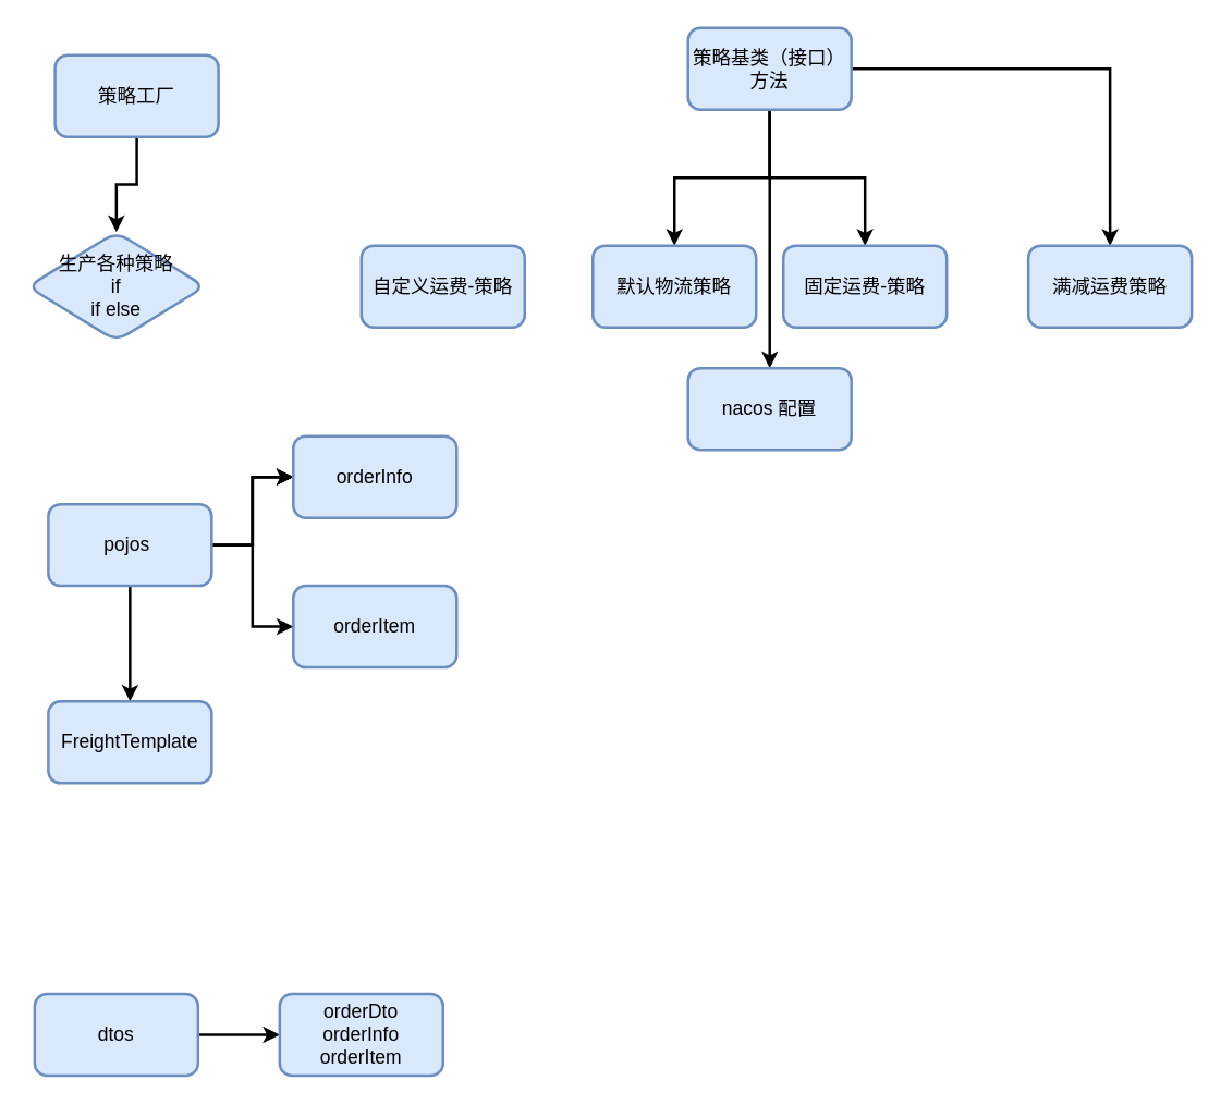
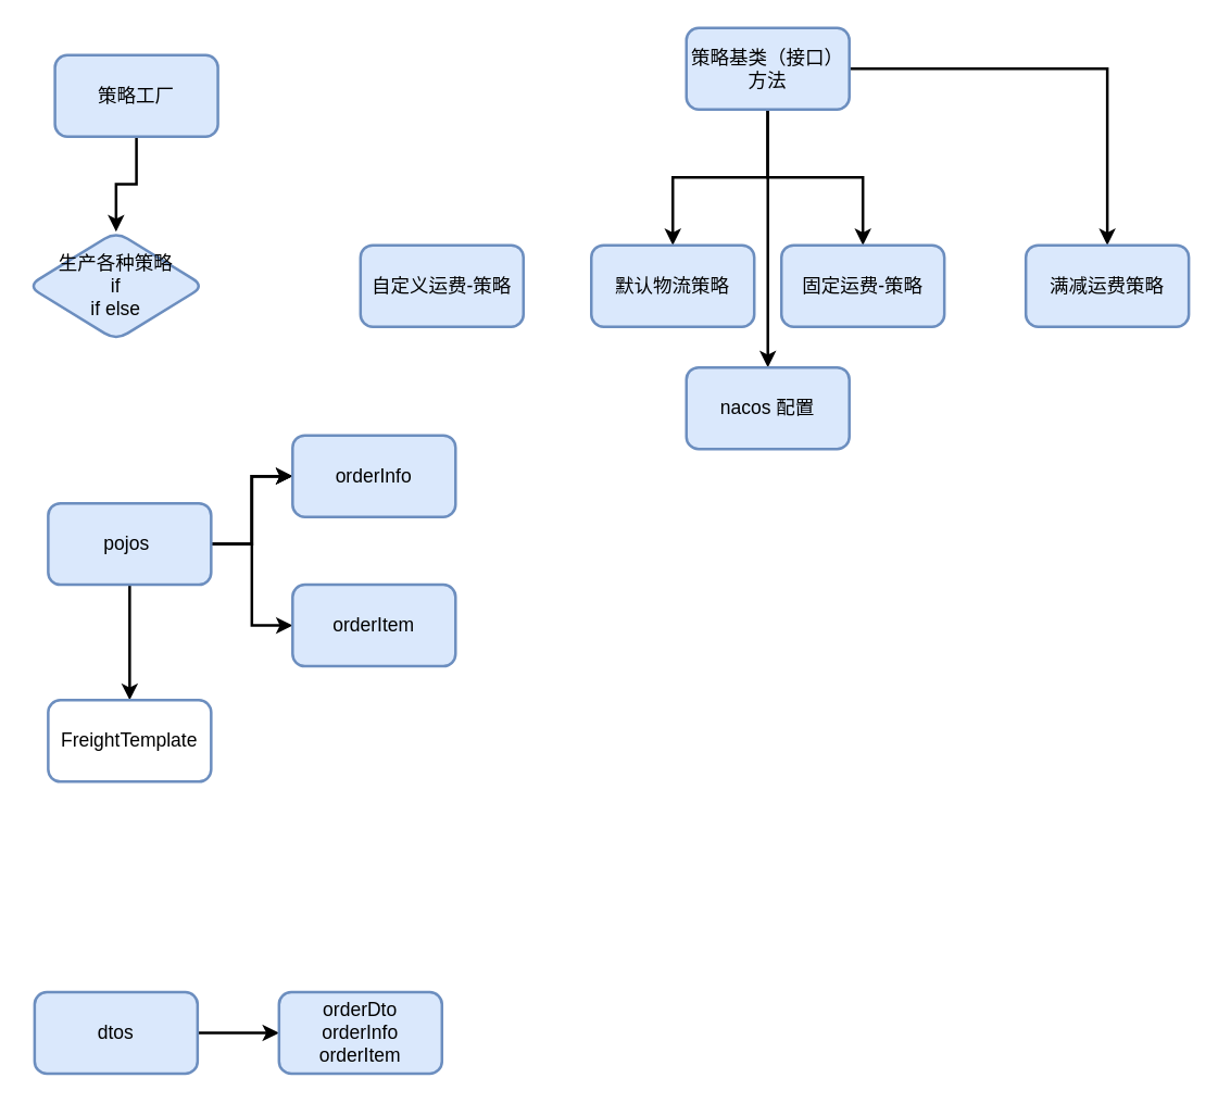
- <mxCell id="26" value="FreightTemplate" style="rounded=1;whiteSpace=wrap;html=1;strokeWidth=2;fontSize=14;fillColor=#dae8fc;strokeColor=#6c8ebf;" vertex="1" parent="1"><mxGeometry x="35" y="515" width="120" height="60" as="geometry" /></mxCell>
+ <mxCell id="26" value="FreightTemplate" style="rounded=1;whiteSpace=wrap;html=1;strokeWidth=2;fontSize=14;fillColor=#ffffff;strokeColor=#6c8ebf;" vertex="1" parent="1"><mxGeometry x="35" y="515" width="120" height="60" as="geometry" /></mxCell>
